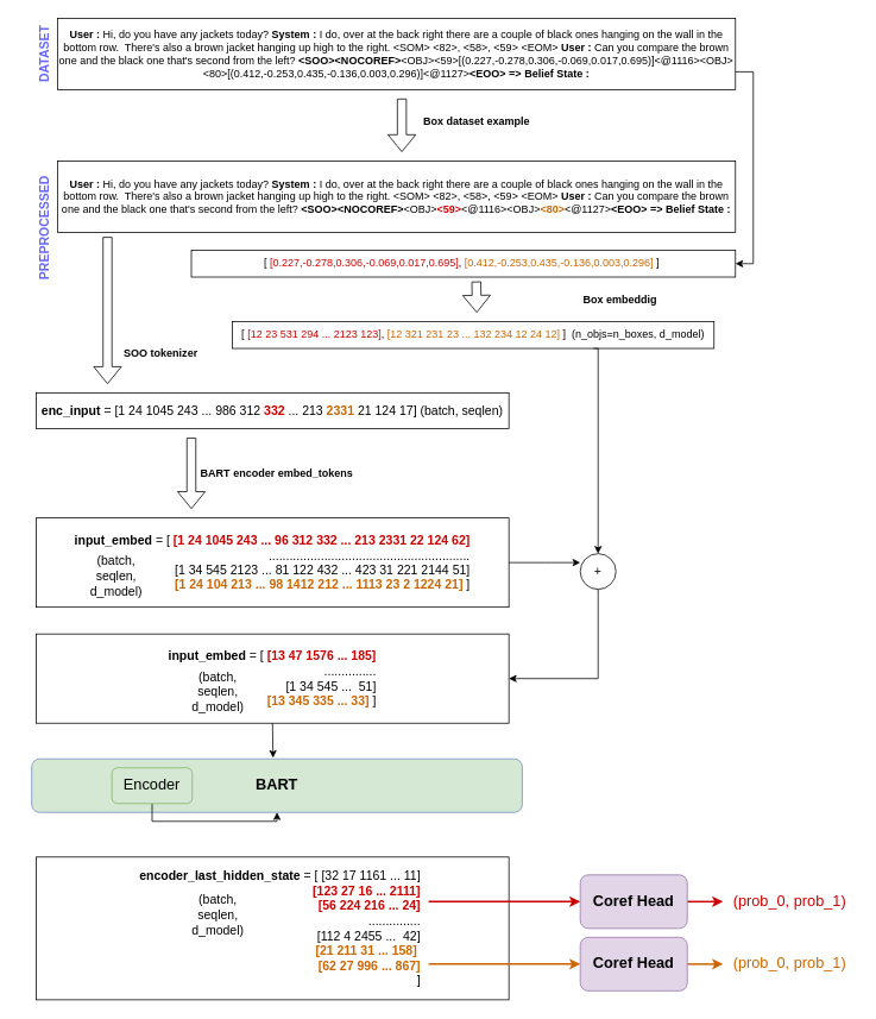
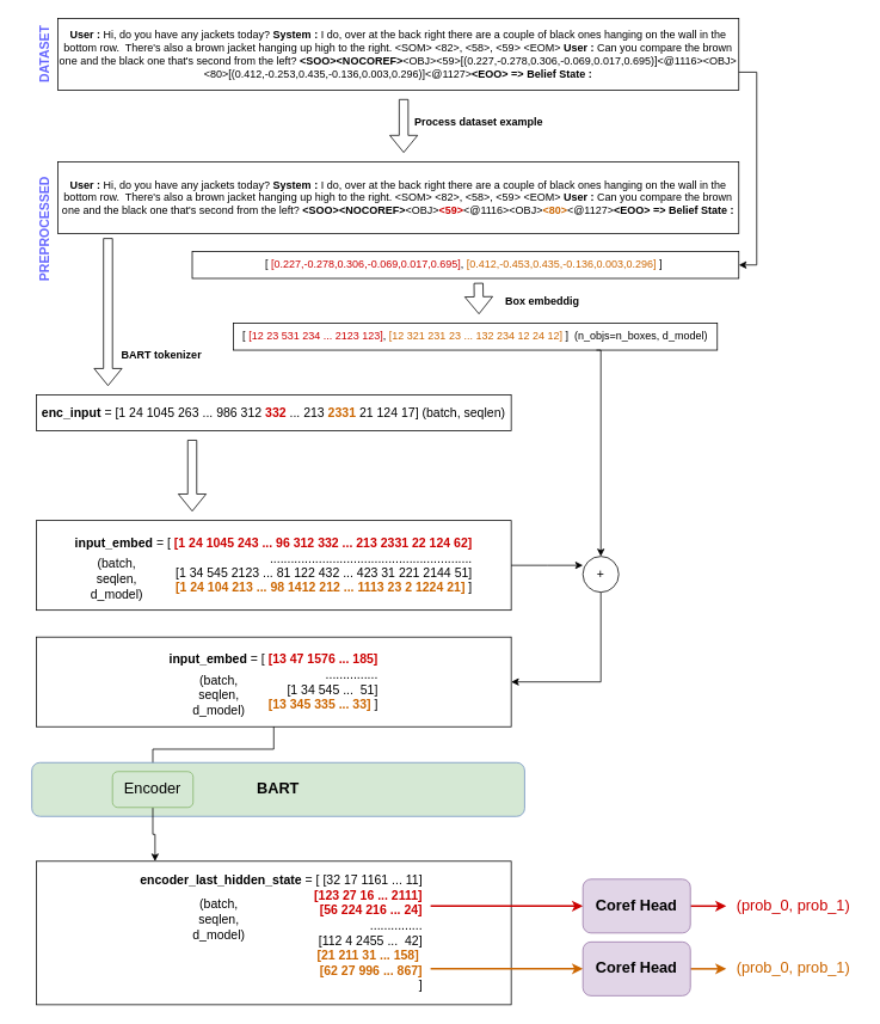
- <mxCell id="9" value="&lt;font color=&quot;#000000&quot; style=&quot;font-size: 12px;&quot;&gt;&lt;b&gt;Box dataset example&lt;/b&gt;&lt;/font&gt;" style="text;html=1;strokeColor=none;fillColor=none;align=center;verticalAlign=middle;whiteSpace=wrap;rounded=0;fontSize=14;fontColor=#6666FF;" parent="1" vertex="1"><mxGeometry x="444" y="120" width="180" height="30" as="geometry" /></mxCell>
+ <mxCell id="9" value="&lt;font color=&quot;#000000&quot; style=&quot;font-size: 12px;&quot;&gt;&lt;b&gt;Process dataset example&lt;/b&gt;&lt;/font&gt;" style="text;html=1;strokeColor=none;fillColor=none;align=center;verticalAlign=middle;whiteSpace=wrap;rounded=0;fontSize=14;fontColor=#6666FF;" parent="1" vertex="1"><mxGeometry x="444" y="120" width="180" height="30" as="geometry" /></mxCell>
- <mxCell id="5" value="[ &lt;font color=&quot;#cc0000&quot;&gt;[0.227,-0.278,0.306,-0.069,0.017,0.695]&lt;/font&gt;, &lt;font color=&quot;#cc6600&quot;&gt;[0.412,-0.253,0.435,-0.136,0.003,0.296]&lt;/font&gt; ]&amp;nbsp;" style="text;html=1;strokeColor=default;fillColor=none;align=center;verticalAlign=middle;whiteSpace=wrap;rounded=0;" parent="1" vertex="1"><mxGeometry x="214" y="280" width="610" height="30" as="geometry" /></mxCell>
+ <mxCell id="5" value="[ &lt;font color=&quot;#cc0000&quot;&gt;[0.227,-0.278,0.306,-0.069,0.017,0.695]&lt;/font&gt;, &lt;font color=&quot;#cc6600&quot;&gt;[0.412,-0.453,0.435,-0.136,0.003,0.296]&lt;/font&gt; ]&amp;nbsp;" style="text;html=1;strokeColor=default;fillColor=none;align=center;verticalAlign=middle;whiteSpace=wrap;rounded=0;" parent="1" vertex="1"><mxGeometry x="214" y="280" width="610" height="30" as="geometry" /></mxCell>
- <mxCell id="21" value="&lt;font color=&quot;#000000&quot;&gt;&lt;span style=&quot;font-size: 12px;&quot;&gt;&lt;b&gt;Box embeddig&lt;/b&gt;&lt;/span&gt;&lt;/font&gt;" style="text;html=1;strokeColor=none;fillColor=none;align=center;verticalAlign=middle;whiteSpace=wrap;rounded=0;fontSize=14;fontColor=#6666FF;" parent="1" vertex="1"><mxGeometry x="640" y="320" width="110" height="30" as="geometry" /></mxCell>
+ <mxCell id="21" value="&lt;font color=&quot;#000000&quot;&gt;&lt;span style=&quot;font-size: 12px;&quot;&gt;&lt;b&gt;Box embeddig&lt;/b&gt;&lt;/span&gt;&lt;/font&gt;" style="text;html=1;strokeColor=none;fillColor=none;align=center;verticalAlign=middle;whiteSpace=wrap;rounded=0;fontSize=14;fontColor=#6666FF;" parent="1" vertex="1"><mxGeometry x="550" y="320" width="110" height="30" as="geometry" /></mxCell>
- <mxCell id="19" value="[ &lt;font color=&quot;#cc0000&quot;&gt;[12 23 531 294 ... 2123 123]&lt;/font&gt;, &lt;font color=&quot;#cc6600&quot;&gt;[12 321 231 23 ... 132 234 12 24 12]&lt;/font&gt; ]&amp;nbsp; (n_objs=n_boxes, d_model)" style="text;html=1;strokeColor=default;fillColor=none;align=center;verticalAlign=middle;whiteSpace=wrap;rounded=0;" parent="1" vertex="1"><mxGeometry x="260" y="360" width="540" height="30" as="geometry" /></mxCell>
+ <mxCell id="19" value="[ &lt;font color=&quot;#cc0000&quot;&gt;[12 23 531 234 ... 2123 123]&lt;/font&gt;, &lt;font color=&quot;#cc6600&quot;&gt;[12 321 231 23 ... 132 234 12 24 12]&lt;/font&gt; ]&amp;nbsp; (n_objs=n_boxes, d_model)" style="text;html=1;strokeColor=default;fillColor=none;align=center;verticalAlign=middle;whiteSpace=wrap;rounded=0;" parent="1" vertex="1"><mxGeometry x="260" y="360" width="540" height="30" as="geometry" /></mxCell>
- <mxCell id="11" value="&lt;font color=&quot;#000000&quot;&gt;&lt;span style=&quot;font-size: 12px;&quot;&gt;&lt;b&gt;SOO tokenizer&lt;/b&gt;&lt;/span&gt;&lt;/font&gt;" style="text;html=1;strokeColor=none;fillColor=none;align=center;verticalAlign=middle;whiteSpace=wrap;rounded=0;fontSize=14;fontColor=#6666FF;" parent="1" vertex="1"><mxGeometry x="90" y="380" width="180" height="30" as="geometry" /></mxCell>
+ <mxCell id="11" value="&lt;font color=&quot;#000000&quot;&gt;&lt;span style=&quot;font-size: 12px;&quot;&gt;&lt;b&gt;BART tokenizer&lt;/b&gt;&lt;/span&gt;&lt;/font&gt;" style="text;html=1;strokeColor=none;fillColor=none;align=center;verticalAlign=middle;whiteSpace=wrap;rounded=0;fontSize=14;fontColor=#6666FF;" parent="1" vertex="1"><mxGeometry x="90" y="380" width="180" height="30" as="geometry" /></mxCell>
- <mxCell id="12" value="&lt;font style=&quot;font-size: 14px;&quot;&gt;&lt;b&gt;enc_input&lt;/b&gt; = [1 24 1045 243 ... 986 312 &lt;b&gt;&lt;font color=&quot;#cc0000&quot;&gt;332&lt;/font&gt;&lt;/b&gt; ... 213 &lt;font color=&quot;#cc6600&quot;&gt;&lt;b&gt;2331&lt;/b&gt;&lt;/font&gt; 21 124 17] (batch, seqlen)&lt;/font&gt;" style="text;html=1;strokeColor=default;fillColor=none;align=center;verticalAlign=middle;whiteSpace=wrap;rounded=0;" parent="1" vertex="1"><mxGeometry x="40" y="440" width="530" height="40" as="geometry" /></mxCell>
+ <mxCell id="12" value="&lt;font style=&quot;font-size: 14px;&quot;&gt;&lt;b&gt;enc_input&lt;/b&gt; = [1 24 1045 263 ... 986 312 &lt;b&gt;&lt;font color=&quot;#cc0000&quot;&gt;332&lt;/font&gt;&lt;/b&gt; ... 213 &lt;font color=&quot;#cc6600&quot;&gt;&lt;b&gt;2331&lt;/b&gt;&lt;/font&gt; 21 124 17] (batch, seqlen)&lt;/font&gt;" style="text;html=1;strokeColor=default;fillColor=none;align=center;verticalAlign=middle;whiteSpace=wrap;rounded=0;" parent="1" vertex="1"><mxGeometry x="40" y="440" width="530" height="40" as="geometry" /></mxCell>
- <mxCell id="16" value="&lt;font color=&quot;#000000&quot;&gt;&lt;span style=&quot;font-size: 12px;&quot;&gt;&lt;b&gt;BART encoder embed_tokens&lt;/b&gt;&lt;/span&gt;&lt;/font&gt;" style="text;html=1;strokeColor=none;fillColor=none;align=center;verticalAlign=middle;whiteSpace=wrap;rounded=0;fontSize=14;fontColor=#6666FF;" parent="1" vertex="1"><mxGeometry x="220" y="515" width="180" height="30" as="geometry" /></mxCell>
- <mxCell id="24" style="edgeStyle=orthogonalEdgeStyle;rounded=0;orthogonalLoop=1;jettySize=auto;html=1;exitX=0.5;exitY=1;exitDx=0;exitDy=0;fontSize=17;fontColor=#000000;entryX=0.492;entryY=-0.019;entryDx=0;entryDy=0;entryPerimeter=0;" parent="1" source="25" target="27" edge="1"><mxGeometry relative="1" as="geometry"><mxPoint x="305.455" y="840" as="targetPoint" /></mxGeometry></mxCell>
+ <mxCell id="24" style="edgeStyle=orthogonalEdgeStyle;rounded=0;orthogonalLoop=1;jettySize=auto;html=1;exitX=0.5;exitY=1;exitDx=0;exitDy=0;fontSize=17;fontColor=#000000;" parent="1" source="25" target="29" edge="1"><mxGeometry relative="1" as="geometry"><mxPoint x="305.455" y="840" as="targetPoint" /></mxGeometry></mxCell>
- <mxCell id="28" style="edgeStyle=orthogonalEdgeStyle;rounded=0;orthogonalLoop=1;jettySize=auto;html=1;exitX=0.5;exitY=1;exitDx=0;exitDy=0;fontSize=17;fontColor=#000000;" parent="1" source="29" target="27" edge="1"><mxGeometry relative="1" as="geometry" /></mxCell>
+ <mxCell id="28" style="edgeStyle=orthogonalEdgeStyle;rounded=0;orthogonalLoop=1;jettySize=auto;html=1;exitX=0.5;exitY=1;exitDx=0;exitDy=0;entryX=0.25;entryY=0;entryDx=0;entryDy=0;fontSize=17;fontColor=#000000;" parent="1" source="29" target="30" edge="1"><mxGeometry relative="1" as="geometry" /></mxCell>
